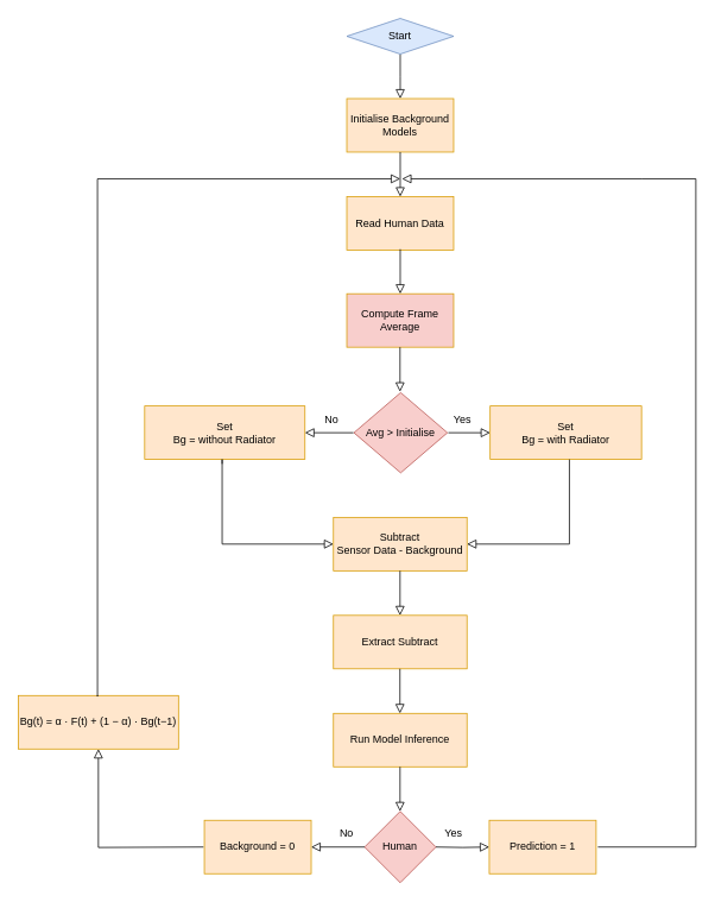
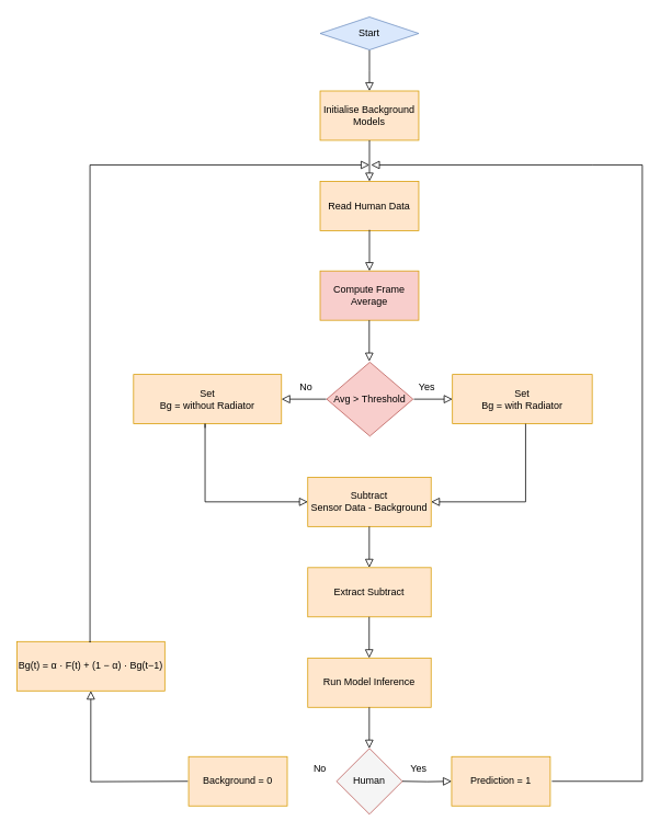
- <mxCell id="9" value="Avg &amp;gt; Initialise" style="rhombus;whiteSpace=wrap;html=1;fillColor=#f8cecc;strokeColor=#b85450;" parent="1" vertex="1"><mxGeometry x="397" y="440" width="105" height="90" as="geometry" /></mxCell>
+ <mxCell id="9" value="Avg &amp;gt; Threshold" style="rhombus;whiteSpace=wrap;html=1;fillColor=#f8cecc;strokeColor=#b85450;" parent="1" vertex="1"><mxGeometry x="397" y="440" width="105" height="90" as="geometry" /></mxCell>
- <mxCell id="28" value="" style="rounded=0;html=1;jettySize=auto;orthogonalLoop=1;fontSize=11;endArrow=block;endFill=0;endSize=8;strokeWidth=1;shadow=0;labelBackgroundColor=none;edgeStyle=orthogonalEdgeStyle;entryX=1;entryY=0.5;entryDx=0;entryDy=0;exitX=0;exitY=0.5;exitDx=0;exitDy=0;" parent="1" source="24" target="27" edge="1"><mxGeometry relative="1" as="geometry"><mxPoint x="458.77" y="870" as="sourcePoint" /><mxPoint x="458.77" y="920" as="targetPoint" /></mxGeometry></mxCell>
- <mxCell id="24" value="Human" style="rhombus;whiteSpace=wrap;html=1;fillColor=#f8cecc;strokeColor=#b85450;" parent="1" vertex="1"><mxGeometry x="409" y="910" width="80" height="80" as="geometry" /></mxCell>
+ <mxCell id="24" value="Human" style="rhombus;whiteSpace=wrap;html=1;fillColor=#f5f5f5;strokeColor=#b85450;" parent="1" vertex="1"><mxGeometry x="409" y="910" width="80" height="80" as="geometry" /></mxCell>
